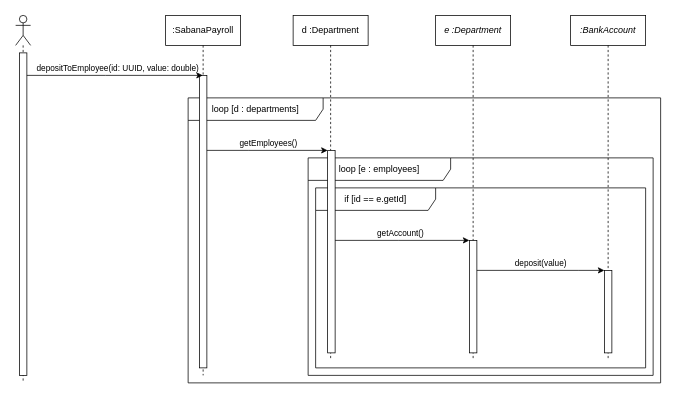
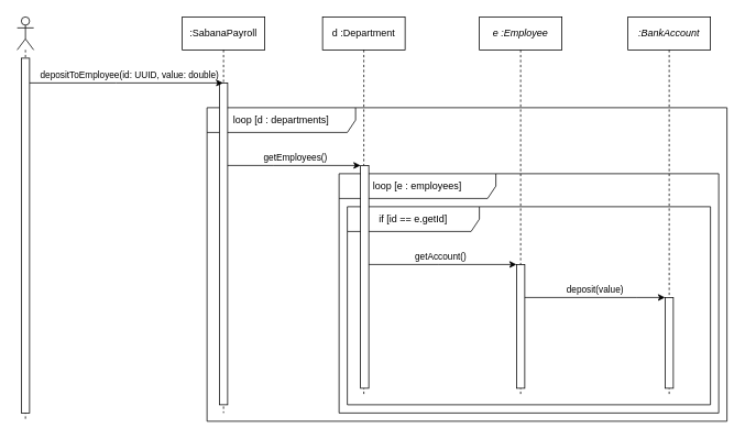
- <mxCell id="12" value="&lt;span&gt;e :Department&lt;/span&gt;" style="shape=umlLifeline;perimeter=lifelinePerimeter;whiteSpace=wrap;html=1;container=1;collapsible=0;recursiveResize=0;outlineConnect=0;fontStyle=2" parent="1" vertex="1"><mxGeometry x="580" y="20" width="100" height="460" as="geometry" /></mxCell>
+ <mxCell id="12" value="&lt;span&gt;e :Employee&lt;/span&gt;" style="shape=umlLifeline;perimeter=lifelinePerimeter;whiteSpace=wrap;html=1;container=1;collapsible=0;recursiveResize=0;outlineConnect=0;fontStyle=2" parent="1" vertex="1"><mxGeometry x="580" y="20" width="100" height="460" as="geometry" /></mxCell>
